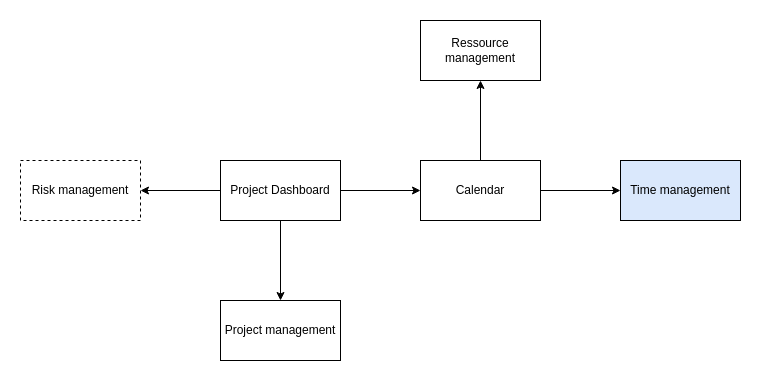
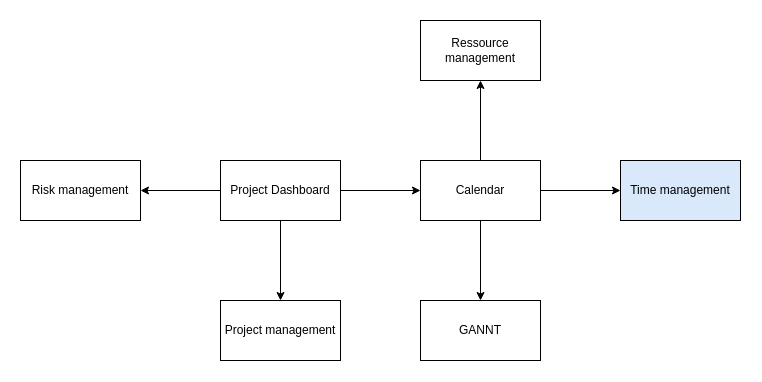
- <mxCell id="10" value="Risk management" style="whiteSpace=wrap;html=1;rounded=0;dashed=1;" vertex="1" parent="1"><mxGeometry x="20" y="160" width="120" height="60" as="geometry" /></mxCell>
+ <mxCell id="10" value="Risk management" style="whiteSpace=wrap;html=1;rounded=0;" vertex="1" parent="1"><mxGeometry x="20" y="160" width="120" height="60" as="geometry" /></mxCell>
+ <mxCell id="8" value="" style="edgeStyle=orthogonalEdgeStyle;rounded=0;orthogonalLoop=1;jettySize=auto;html=1;" edge="1" parent="1" source="9" target="14"><mxGeometry relative="1" as="geometry" /></mxCell>
+ <mxCell id="14" value="GANNT" style="whiteSpace=wrap;html=1;rounded=0;" vertex="1" parent="1"><mxGeometry x="420" y="300" width="120" height="60" as="geometry" /></mxCell>
